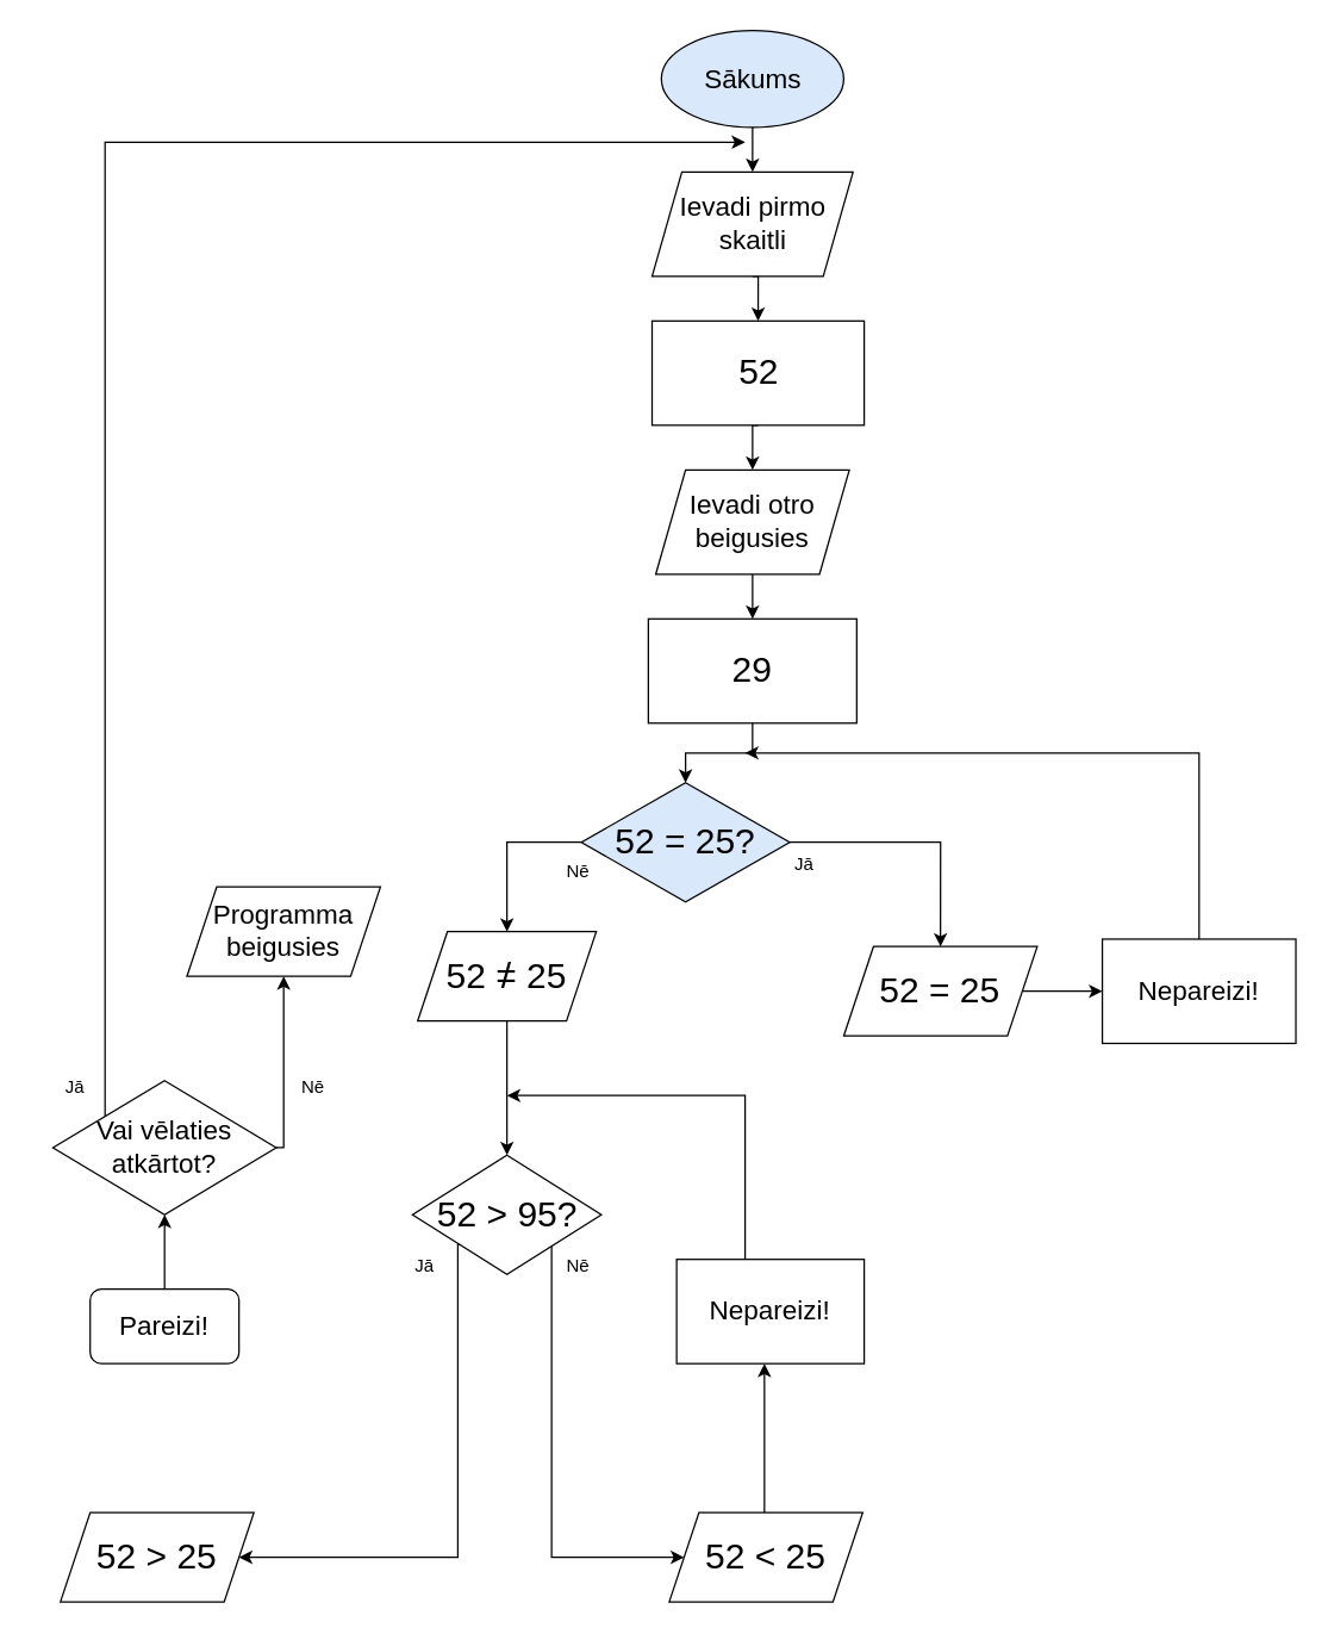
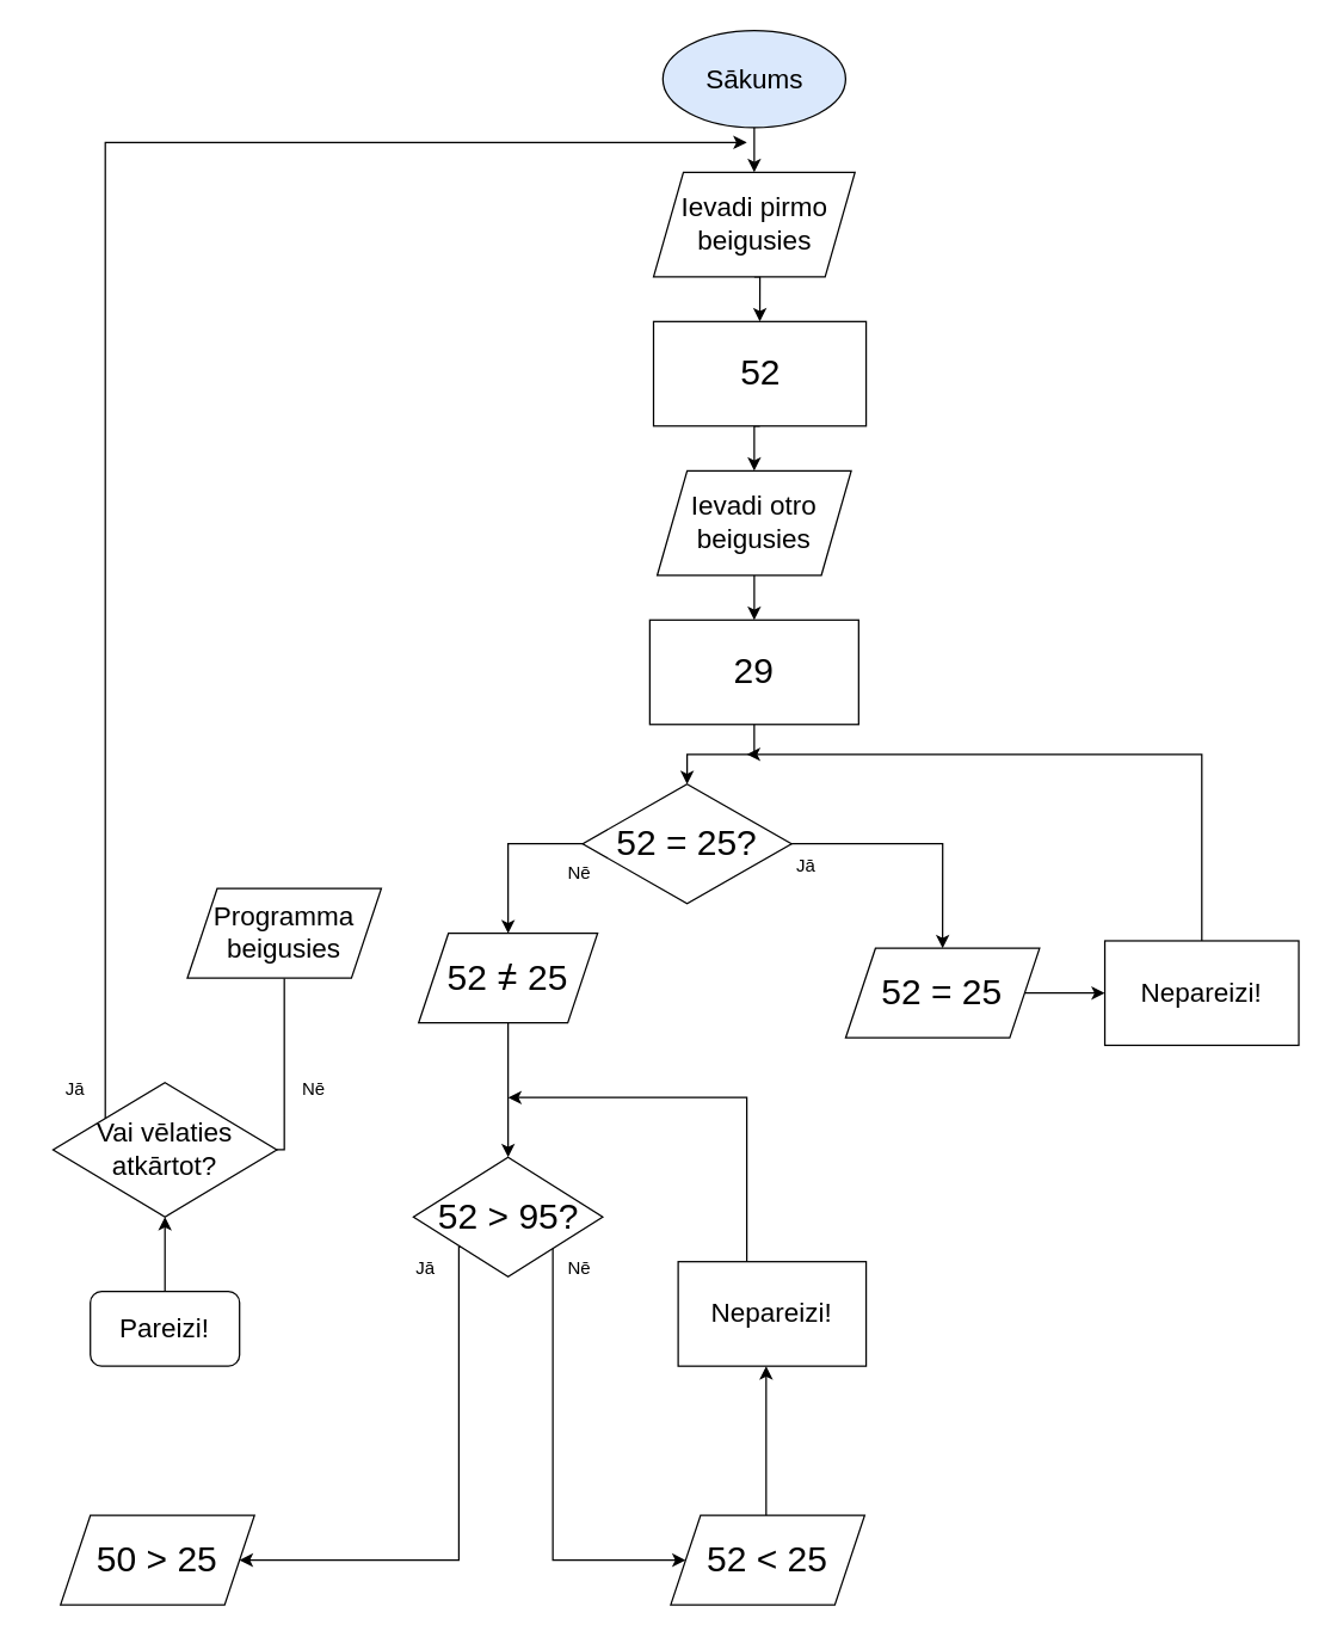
- <mxCell id="5" value="&lt;font style=&quot;font-size: 18px;&quot;&gt;Ievadi pirmo skaitli&lt;/font&gt;" style="shape=parallelogram;perimeter=parallelogramPerimeter;whiteSpace=wrap;html=1;fixedSize=1;" vertex="1" parent="1"><mxGeometry x="437.5" y="115" width="135" height="70" as="geometry" /></mxCell>
+ <mxCell id="5" value="&lt;font style=&quot;font-size: 18px;&quot;&gt;Ievadi pirmo beigusies&lt;/font&gt;" style="shape=parallelogram;perimeter=parallelogramPerimeter;whiteSpace=wrap;html=1;fixedSize=1;" vertex="1" parent="1"><mxGeometry x="437.5" y="115" width="135" height="70" as="geometry" /></mxCell>
- <mxCell id="14" value="&lt;font style=&quot;font-size: 24px;&quot;&gt;52 = 25?&lt;/font&gt;" style="rhombus;whiteSpace=wrap;html=1;fillColor=#dae8fc;" vertex="1" parent="1"><mxGeometry x="390" y="525" width="140.01" height="80" as="geometry" /></mxCell>
+ <mxCell id="14" value="&lt;font style=&quot;font-size: 24px;&quot;&gt;52 = 25?&lt;/font&gt;" style="rhombus;whiteSpace=wrap;html=1;" vertex="1" parent="1"><mxGeometry x="390" y="525" width="140.01" height="80" as="geometry" /></mxCell>
- <mxCell id="32" style="edgeStyle=orthogonalEdgeStyle;rounded=0;orthogonalLoop=1;jettySize=auto;html=1;exitX=1;exitY=0;exitDx=0;exitDy=0;entryX=0.5;entryY=1;entryDx=0;entryDy=0;" edge="1" parent="1" source="33" target="34"><mxGeometry relative="1" as="geometry"><mxPoint x="250" y="655" as="targetPoint" /><Array as="points"><mxPoint x="148" y="770" /><mxPoint x="190" y="770" /></Array></mxGeometry></mxCell>
+ <mxCell id="32" style="edgeStyle=orthogonalEdgeStyle;rounded=0;orthogonalLoop=1;jettySize=auto;html=1;exitX=1;exitY=0;exitDx=0;exitDy=0;entryX=0.5;entryY=1;entryDx=0;entryDy=0;endArrow=none;" edge="1" parent="1" source="33" target="34"><mxGeometry relative="1" as="geometry"><mxPoint x="250" y="655" as="targetPoint" /><Array as="points"><mxPoint x="148" y="770" /><mxPoint x="190" y="770" /></Array></mxGeometry></mxCell>
- <mxCell id="26" value="&lt;font style=&quot;font-size: 24px;&quot;&gt;52 &amp;gt; 25&lt;/font&gt;" style="shape=parallelogram;perimeter=parallelogramPerimeter;whiteSpace=wrap;html=1;fixedSize=1;" vertex="1" parent="1"><mxGeometry x="40" y="1015" width="130" height="60" as="geometry" /></mxCell>
+ <mxCell id="26" value="&lt;font style=&quot;font-size: 24px;&quot;&gt;50 &amp;gt; 25&lt;/font&gt;" style="shape=parallelogram;perimeter=parallelogramPerimeter;whiteSpace=wrap;html=1;fixedSize=1;" vertex="1" parent="1"><mxGeometry x="40" y="1015" width="130" height="60" as="geometry" /></mxCell>
